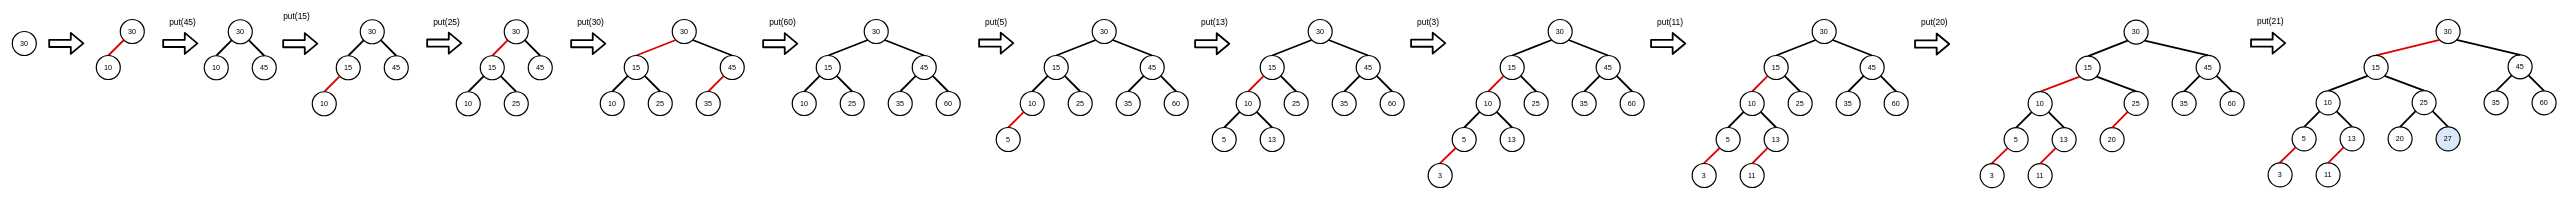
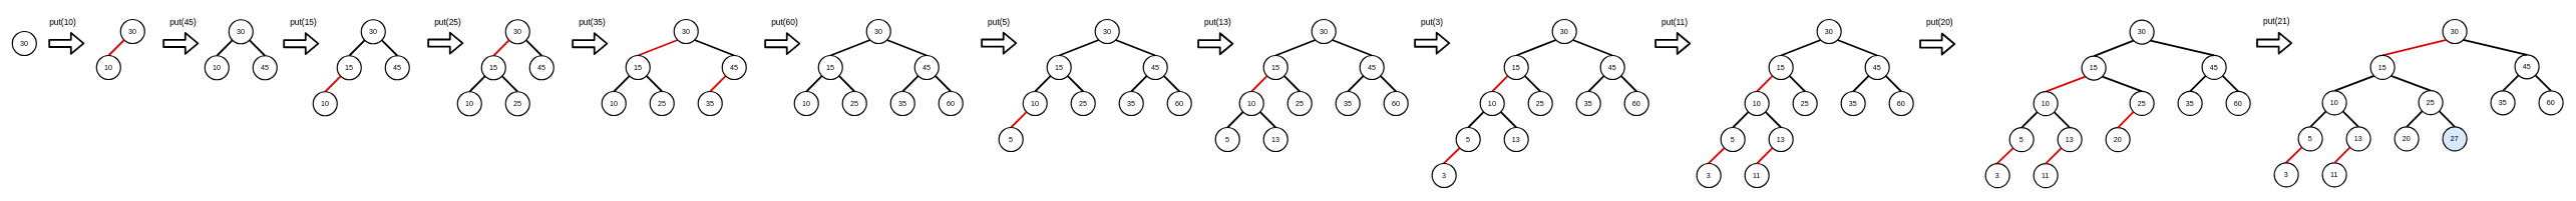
- <mxCell id="16" value="&lt;span style=&quot;color: rgb(0 , 0 , 0) ; font-family: &amp;#34;helvetica&amp;#34; ; font-size: 14px ; font-style: normal ; font-weight: 400 ; letter-spacing: normal ; text-align: center ; text-indent: 0px ; text-transform: none ; word-spacing: 0px ; background-color: rgb(248 , 249 , 250) ; display: inline ; float: none&quot;&gt;put(15)&lt;/span&gt;" style="text;whiteSpace=wrap;html=1;" parent="1" vertex="1"><mxGeometry x="470" y="12.4" width="50" height="30" as="geometry" /></mxCell>
+ <mxCell id="16" value="&lt;span style=&quot;color: rgb(0 , 0 , 0) ; font-family: &amp;#34;helvetica&amp;#34; ; font-size: 14px ; font-style: normal ; font-weight: 400 ; letter-spacing: normal ; text-align: center ; text-indent: 0px ; text-transform: none ; word-spacing: 0px ; background-color: rgb(248 , 249 , 250) ; display: inline ; float: none&quot;&gt;put(15)&lt;/span&gt;" style="text;whiteSpace=wrap;html=1;" parent="1" vertex="1"><mxGeometry x="480" y="22.4" width="50" height="30" as="geometry" /></mxCell>
- <mxCell id="36" value="&lt;span style=&quot;color: rgb(0 , 0 , 0) ; font-family: &amp;#34;helvetica&amp;#34; ; font-size: 14px ; font-style: normal ; font-weight: 400 ; letter-spacing: normal ; text-align: center ; text-indent: 0px ; text-transform: none ; word-spacing: 0px ; background-color: rgb(248 , 249 , 250) ; display: inline ; float: none&quot;&gt;put(30)&lt;/span&gt;" style="text;whiteSpace=wrap;html=1;" parent="1" vertex="1"><mxGeometry x="960" y="22.4" width="50" height="30" as="geometry" /></mxCell>
+ <mxCell id="36" value="&lt;span style=&quot;color: rgb(0 , 0 , 0) ; font-family: &amp;#34;helvetica&amp;#34; ; font-size: 14px ; font-style: normal ; font-weight: 400 ; letter-spacing: normal ; text-align: center ; text-indent: 0px ; text-transform: none ; word-spacing: 0px ; background-color: rgb(248 , 249 , 250) ; display: inline ; float: none&quot;&gt;put(35)&lt;/span&gt;" style="text;whiteSpace=wrap;html=1;" parent="1" vertex="1"><mxGeometry x="960" y="22.4" width="50" height="30" as="geometry" /></mxCell>
+ <mxCell id="7" value="&lt;span style=&quot;color: rgb(0 , 0 , 0) ; font-family: &amp;#34;helvetica&amp;#34; ; font-size: 14px ; font-style: normal ; font-weight: 400 ; letter-spacing: normal ; text-align: center ; text-indent: 0px ; text-transform: none ; word-spacing: 0px ; background-color: rgb(248 , 249 , 250) ; display: inline ; float: none&quot;&gt;put(10)&lt;/span&gt;" style="text;whiteSpace=wrap;html=1;" parent="1" vertex="1"><mxGeometry x="80" y="22" width="50" height="30" as="geometry" /></mxCell>
